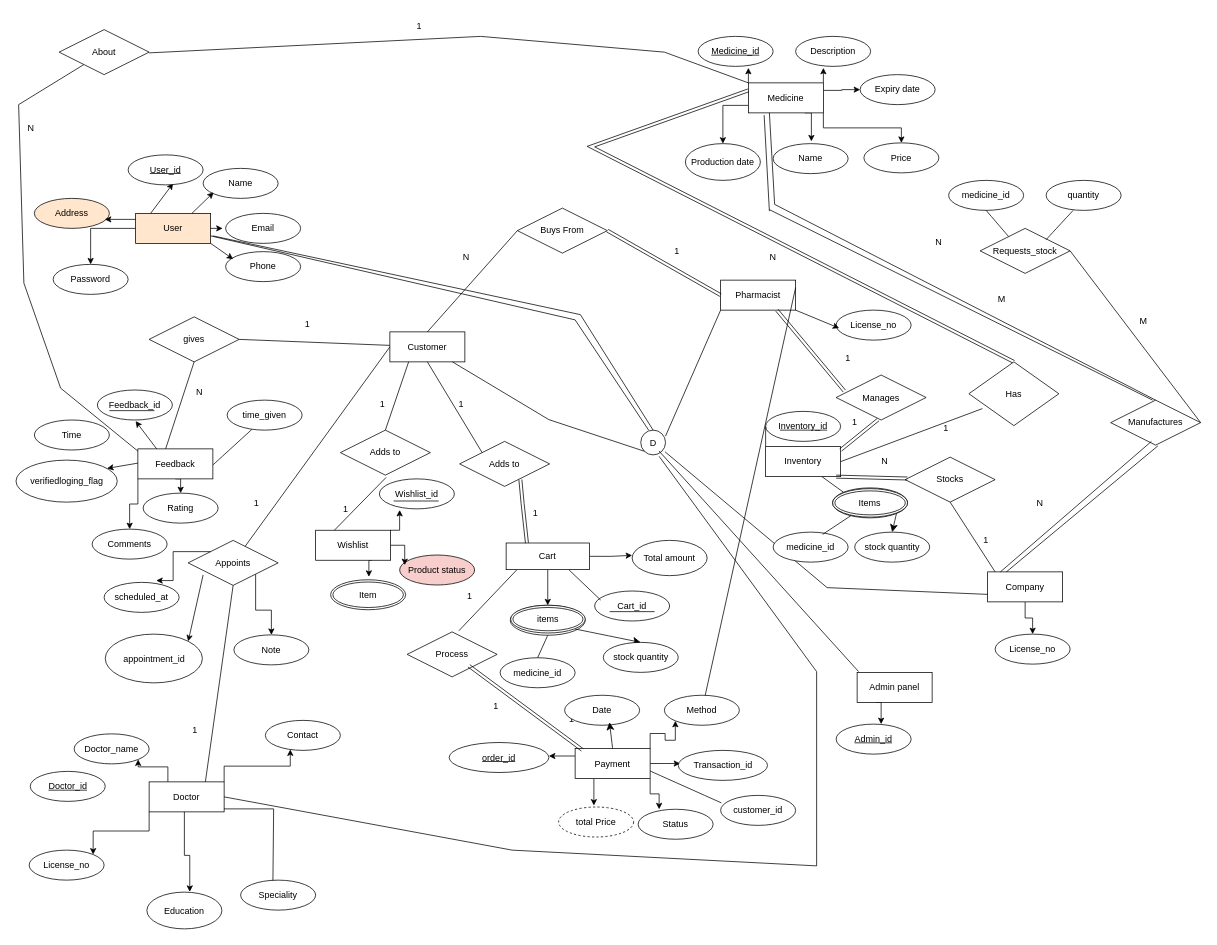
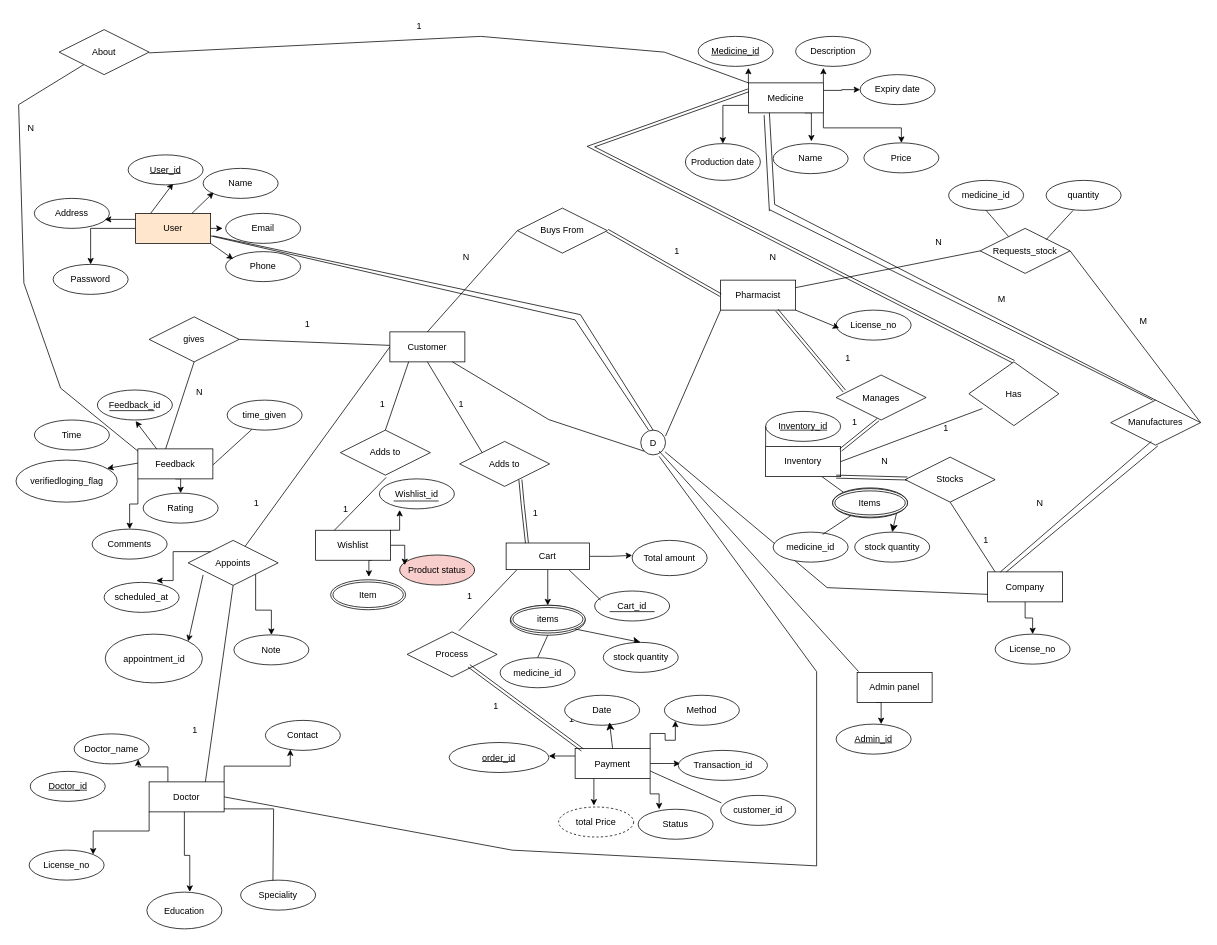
- <mxCell id="5" value="Address" style="ellipse;whiteSpace=wrap;html=1;align=center;fillColor=#ffe6cc;" vertex="1" parent="1"><mxGeometry x="45" y="264" width="100" height="40" as="geometry" /></mxCell>
+ <mxCell id="5" value="Address" style="ellipse;whiteSpace=wrap;html=1;align=center;" vertex="1" parent="1"><mxGeometry x="45" y="264" width="100" height="40" as="geometry" /></mxCell>
- <mxCell id="166" value="" style="endArrow=none;html=1;rounded=0;exitX=1;exitY=0.25;exitDx=0;exitDy=0;" edge="1" parent="1" source="69" target="79"><mxGeometry relative="1" as="geometry"><mxPoint x="1256" y="566" as="sourcePoint" /><mxPoint x="1416" y="566" as="targetPoint" /></mxGeometry></mxCell>
+ <mxCell id="166" value="" style="endArrow=none;html=1;rounded=0;exitX=1;exitY=0.25;exitDx=0;exitDy=0;entryX=0;entryY=0.5;entryDx=0;entryDy=0;" edge="1" parent="1" source="69" target="165"><mxGeometry relative="1" as="geometry"><mxPoint x="1256" y="566" as="sourcePoint" /><mxPoint x="1416" y="566" as="targetPoint" /></mxGeometry></mxCell>
